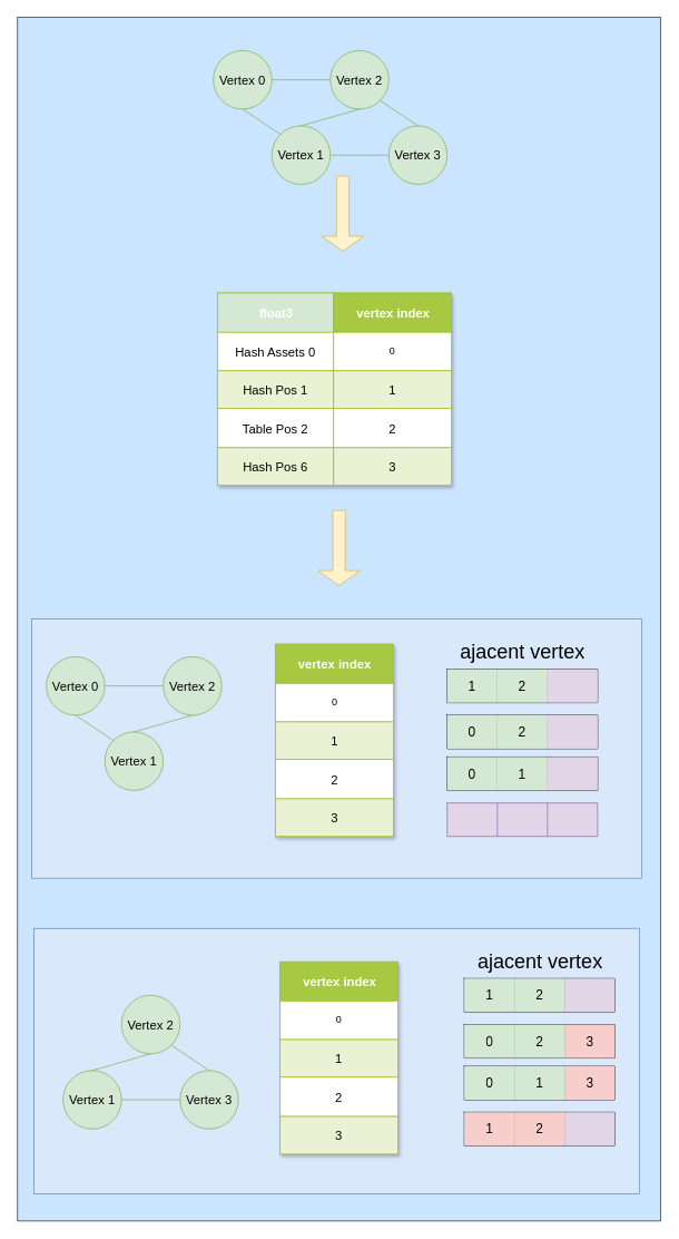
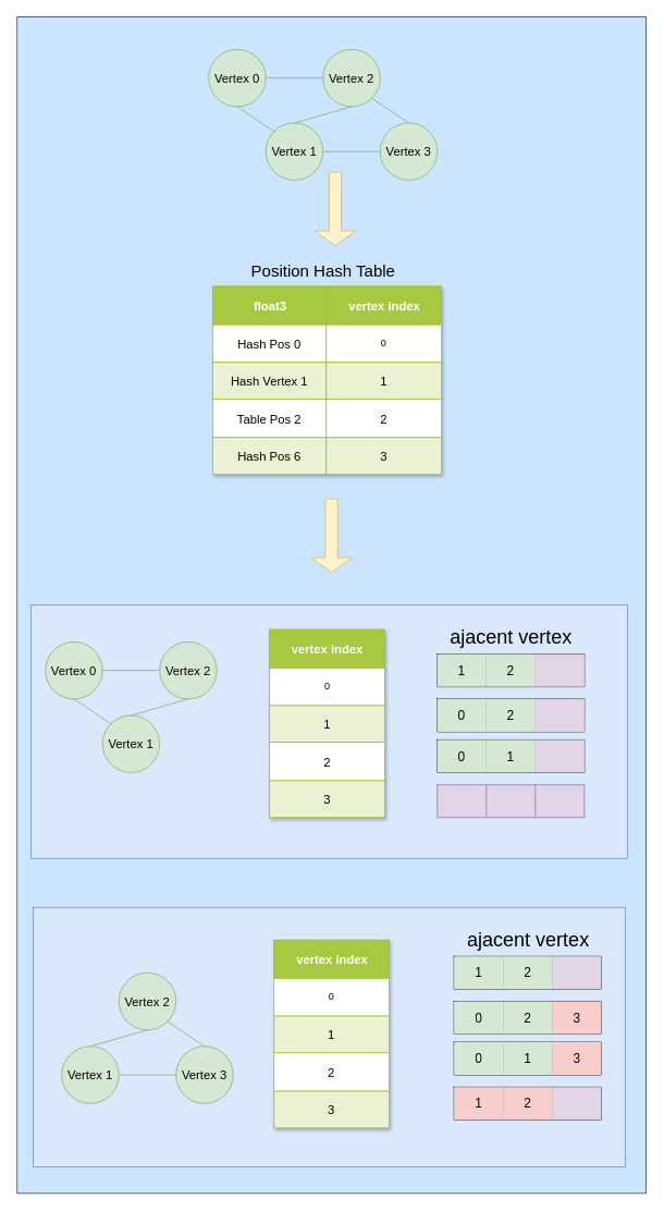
+ <mxCell id="107" value="Position Hash Table" style="text;strokeColor=none;fillColor=none;html=1;fontSize=20;fontStyle=0;verticalAlign=middle;align=center;" parent="1" vertex="1"><mxGeometry x="205" y="310" width="379.5" height="40" as="geometry" /></mxCell>
- <mxCell id="16" value="float3" style="connectable=0;recursiveResize=0;strokeColor=inherit;fillColor=#d5e8d4;align=center;fontStyle=1;fontColor=#FFFFFF;html=1;fontSize=15;" parent="15" vertex="1"><mxGeometry width="139" height="47" as="geometry"><mxRectangle width="139" height="47" as="alternateBounds" /></mxGeometry></mxCell>
+ <mxCell id="16" value="float3" style="connectable=0;recursiveResize=0;strokeColor=inherit;fillColor=#A7C942;align=center;fontStyle=1;fontColor=#FFFFFF;html=1;fontSize=15;" parent="15" vertex="1"><mxGeometry width="139" height="47" as="geometry"><mxRectangle width="139" height="47" as="alternateBounds" /></mxGeometry></mxCell>
- <mxCell id="19" value="Hash Assets 0" style="connectable=0;recursiveResize=0;strokeColor=inherit;fillColor=inherit;align=center;whiteSpace=wrap;html=1;fontSize=15;" parent="18" vertex="1"><mxGeometry width="139" height="46" as="geometry"><mxRectangle width="139" height="46" as="alternateBounds" /></mxGeometry></mxCell>
+ <mxCell id="19" value="Hash Pos 0" style="connectable=0;recursiveResize=0;strokeColor=inherit;fillColor=inherit;align=center;whiteSpace=wrap;html=1;fontSize=15;" parent="18" vertex="1"><mxGeometry width="139" height="46" as="geometry"><mxRectangle width="139" height="46" as="alternateBounds" /></mxGeometry></mxCell>
- <mxCell id="22" value="Hash Pos 1" style="connectable=0;recursiveResize=0;strokeColor=inherit;fillColor=inherit;whiteSpace=wrap;html=1;fontSize=15;" parent="21" vertex="1"><mxGeometry width="139" height="45" as="geometry"><mxRectangle width="139" height="45" as="alternateBounds" /></mxGeometry></mxCell>
+ <mxCell id="22" value="Hash Vertex 1" style="connectable=0;recursiveResize=0;strokeColor=inherit;fillColor=inherit;whiteSpace=wrap;html=1;fontSize=15;" parent="21" vertex="1"><mxGeometry width="139" height="45" as="geometry"><mxRectangle width="139" height="45" as="alternateBounds" /></mxGeometry></mxCell>
